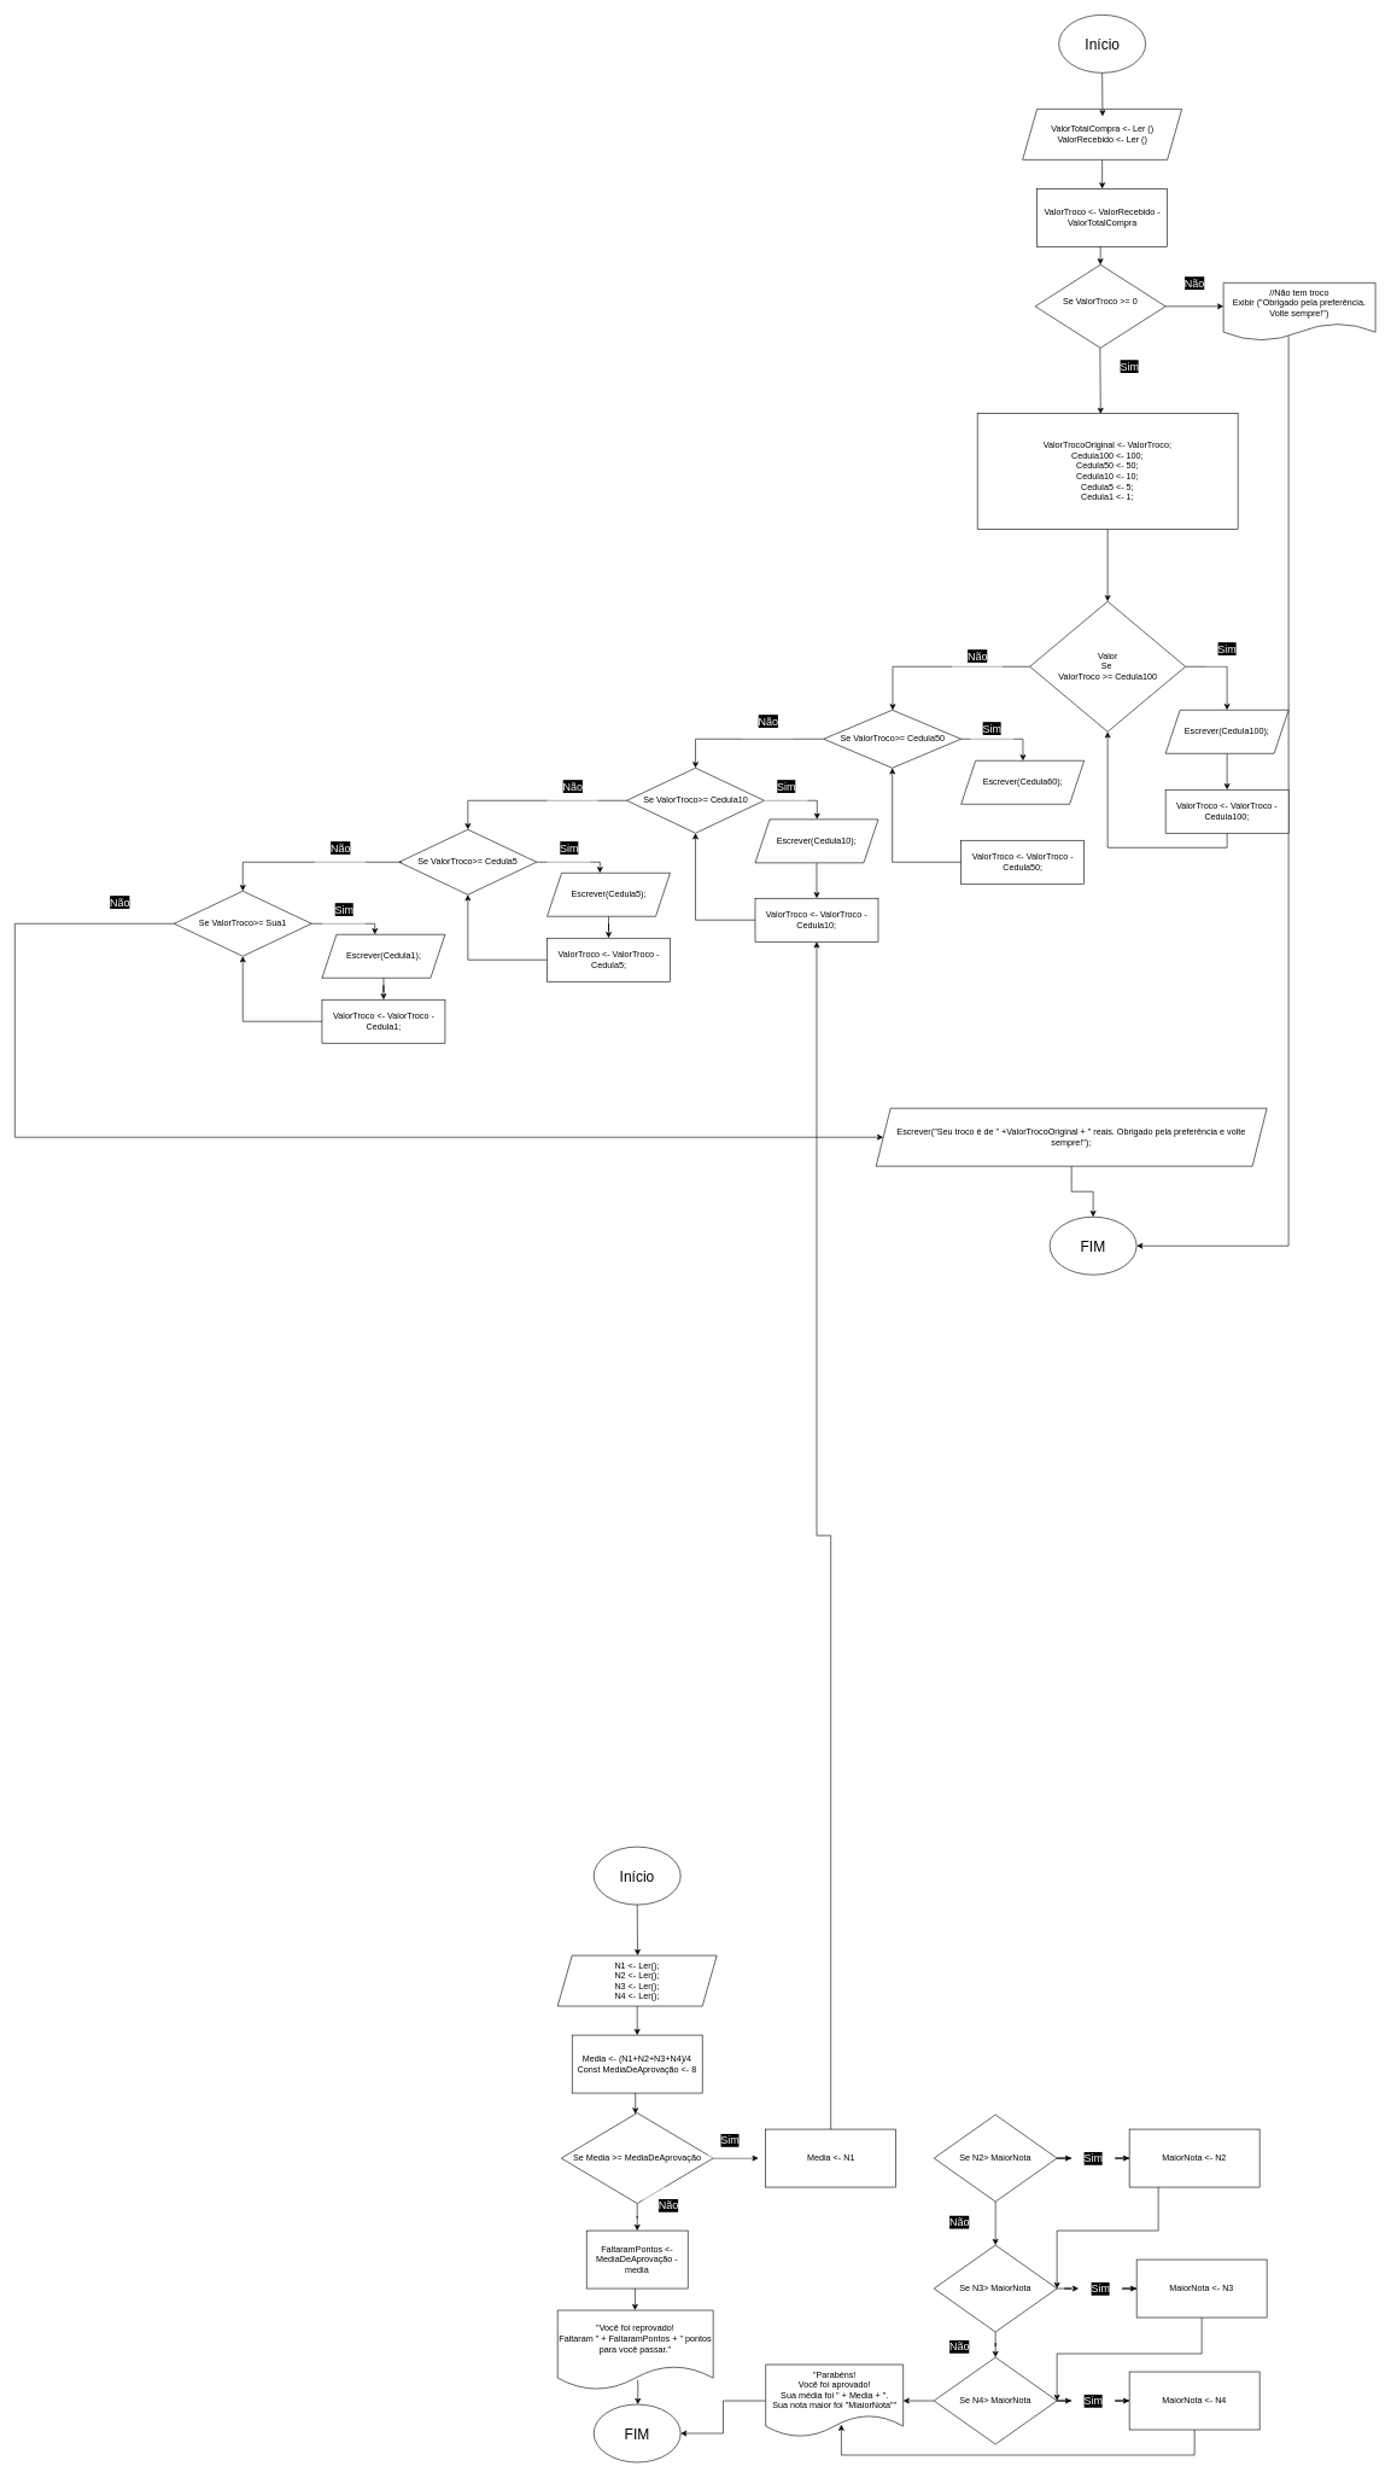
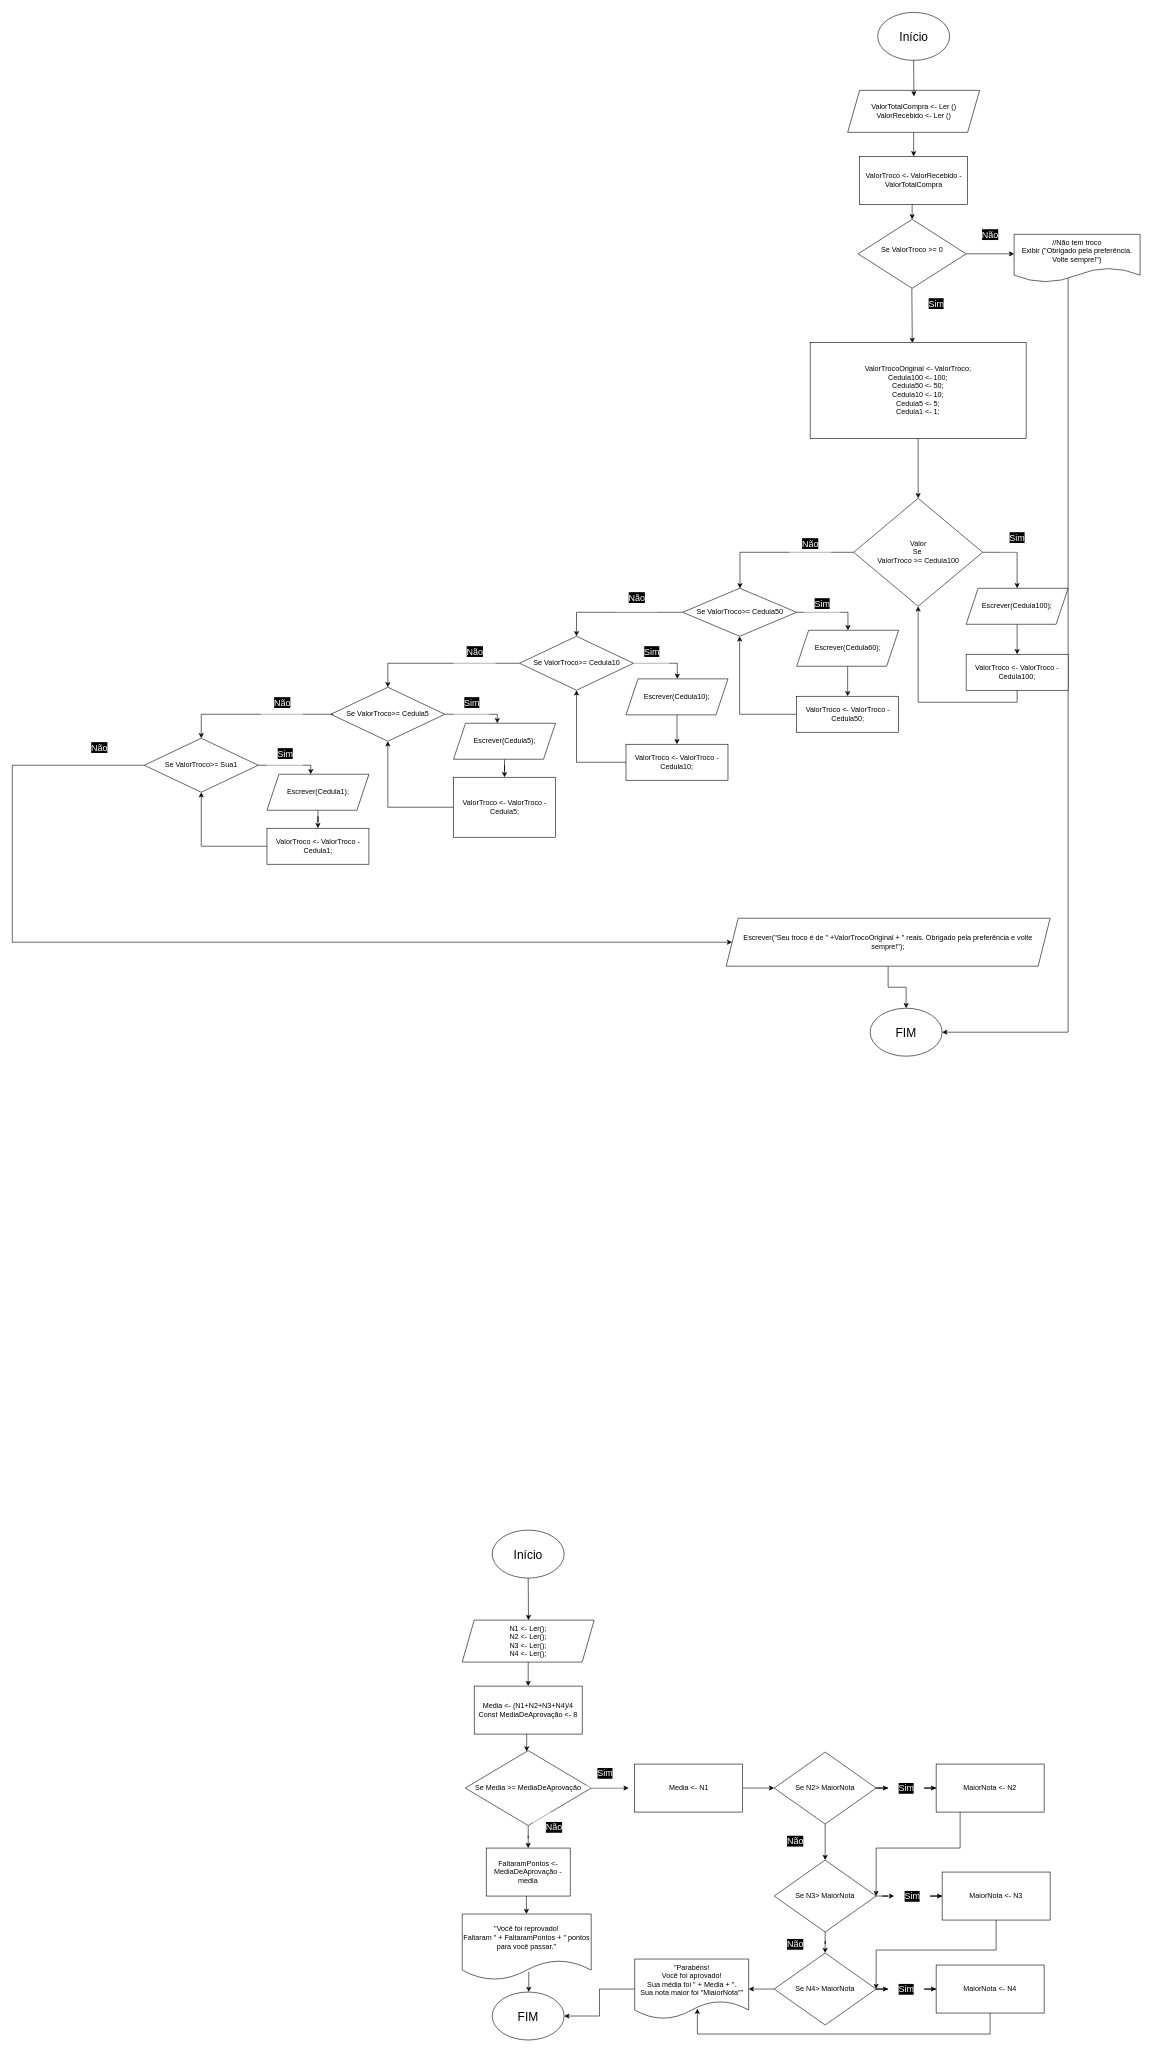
+ <mxCell id="32" style="edgeStyle=orthogonalEdgeStyle;rounded=0;orthogonalLoop=1;jettySize=auto;html=1;exitX=0.5;exitY=1;exitDx=0;exitDy=0;" parent="1" source="33" target="31" edge="1"><mxGeometry relative="1" as="geometry" /></mxCell>
- <mxCell id="48" value="ValorTroco &amp;lt;- ValorTroco - Cedula5;" style="whiteSpace=wrap;html=1;" parent="1" vertex="1"><mxGeometry x="755.5" y="1295" width="170" height="60" as="geometry" /></mxCell>
+ <mxCell id="48" value="ValorTroco &amp;lt;- ValorTroco - Cedula5;" style="whiteSpace=wrap;html=1;" parent="1" vertex="1"><mxGeometry x="755.5" y="1295" width="170" height="100" as="geometry" /></mxCell>
- <mxCell id="85" value="" style="edgeStyle=orthogonalEdgeStyle;rounded=0;orthogonalLoop=1;jettySize=auto;html=1;" parent="1" source="86" target="39" edge="1"><mxGeometry relative="1" as="geometry" /></mxCell>
+ <mxCell id="85" value="" style="edgeStyle=orthogonalEdgeStyle;rounded=0;orthogonalLoop=1;jettySize=auto;html=1;" parent="1" source="86" target="89" edge="1"><mxGeometry relative="1" as="geometry" /></mxCell>
